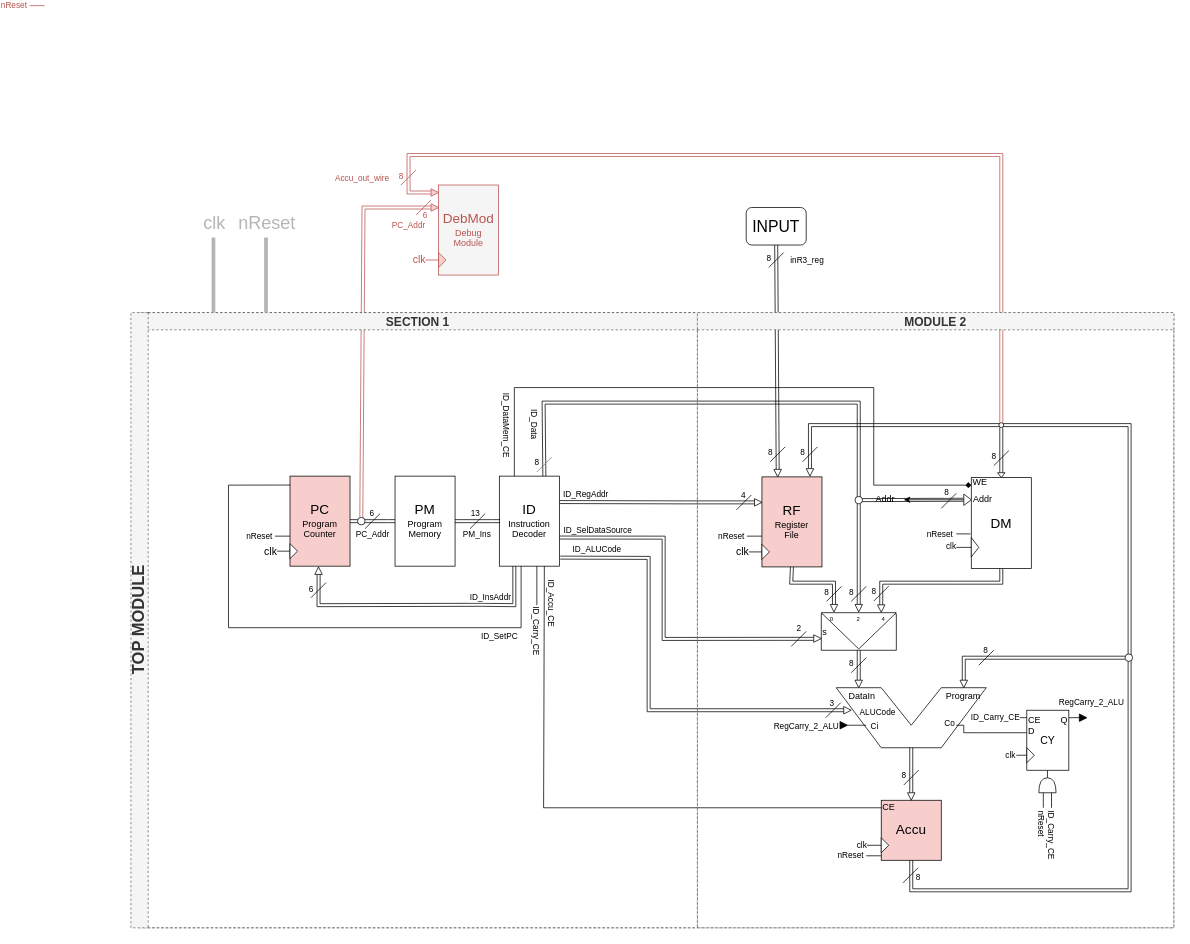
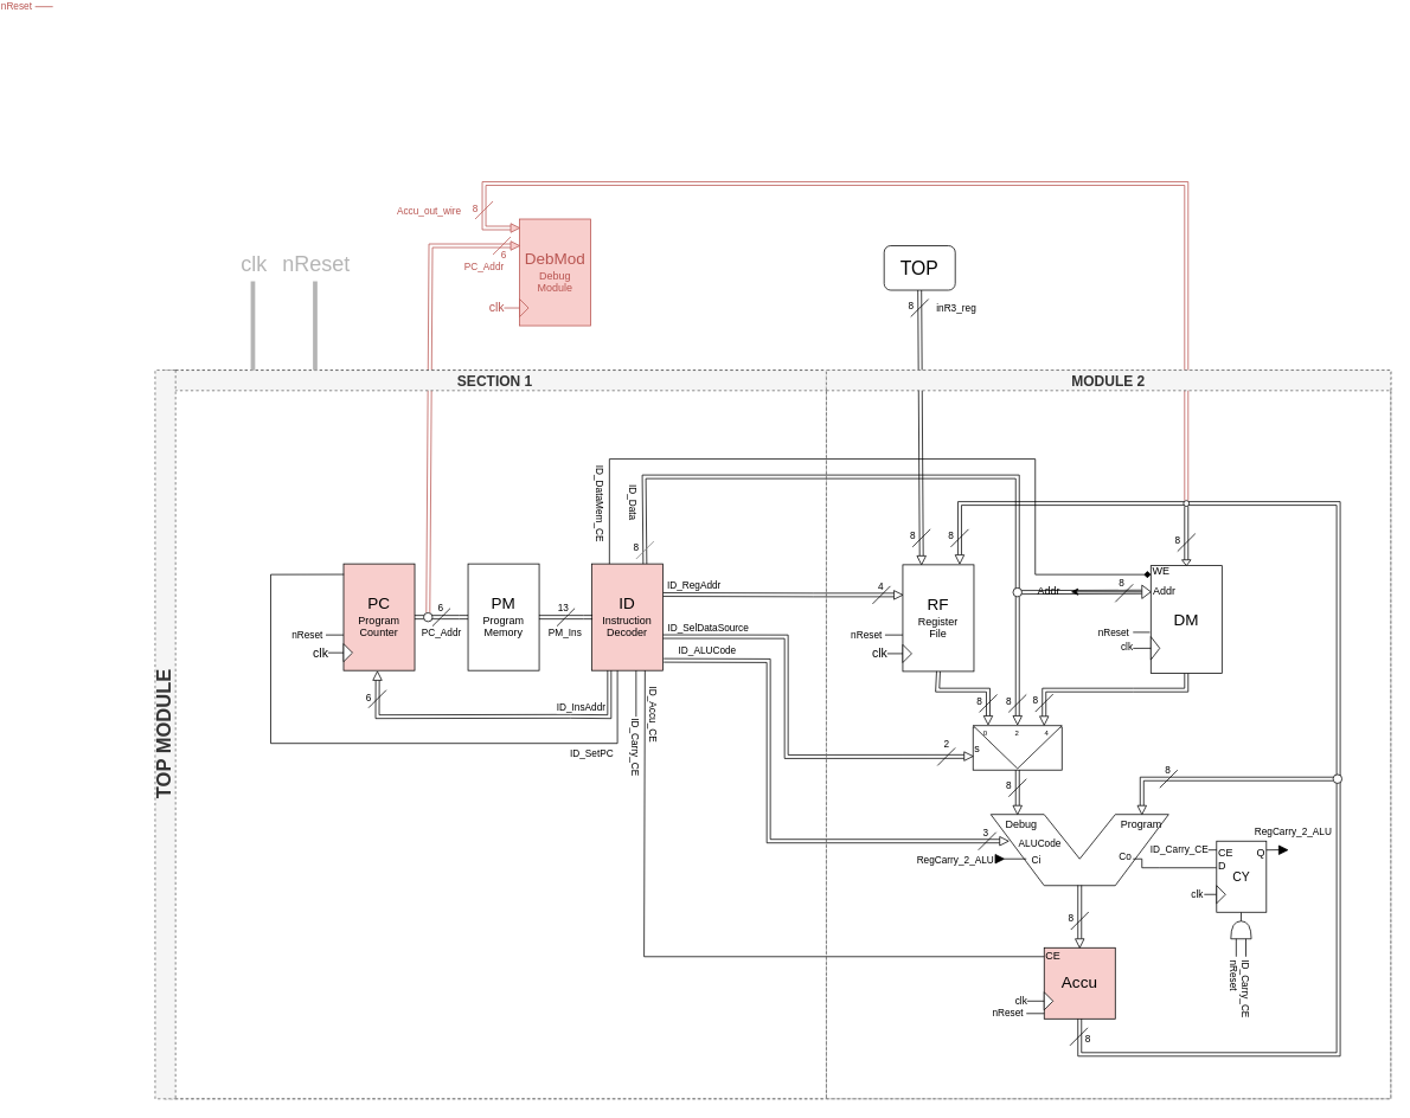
- <mxCell id="152" value="&lt;font style=&quot;font-size: 21px;&quot;&gt;INPUT&lt;/font&gt;" style="rounded=1;whiteSpace=wrap;html=1;" parent="1" vertex="1"><mxGeometry x="840" y="70" width="80" height="50" as="geometry" /></mxCell>
+ <mxCell id="152" value="&lt;font style=&quot;font-size: 21px;&quot;&gt;TOP&lt;/font&gt;" style="rounded=1;whiteSpace=wrap;html=1;" parent="1" vertex="1"><mxGeometry x="840" y="70" width="80" height="50" as="geometry" /></mxCell>
- <mxCell id="165" value="&lt;font color=&quot;#b85450&quot; style=&quot;&quot;&gt;&lt;span style=&quot;font-size: 18px;&quot;&gt;DebMod&lt;/span&gt;&lt;br&gt;&lt;font style=&quot;font-size: 12px;&quot;&gt;Debug&lt;br&gt;Module&lt;/font&gt;&lt;/font&gt;" style="rounded=0;whiteSpace=wrap;html=1;rotation=0;fillColor=#f5f5f5;strokeColor=#b85450;container=0;" parent="164" vertex="1"><mxGeometry x="20" width="80" height="120" as="geometry" /></mxCell>
+ <mxCell id="165" value="&lt;font color=&quot;#b85450&quot; style=&quot;&quot;&gt;&lt;span style=&quot;font-size: 18px;&quot;&gt;DebMod&lt;/span&gt;&lt;br&gt;&lt;font style=&quot;font-size: 12px;&quot;&gt;Debug&lt;br&gt;Module&lt;/font&gt;&lt;/font&gt;" style="rounded=0;whiteSpace=wrap;html=1;rotation=0;fillColor=#f8cecc;strokeColor=#b85450;container=0;" parent="164" vertex="1"><mxGeometry x="20" width="80" height="120" as="geometry" /></mxCell>
- <mxCell id="10" value="&lt;font style=&quot;&quot;&gt;&lt;span style=&quot;font-size: 18px;&quot;&gt;ID&lt;/span&gt;&lt;br&gt;&lt;font style=&quot;font-size: 12px;&quot;&gt;Instruction&lt;br&gt;Decoder&lt;/font&gt;&lt;/font&gt;" style="rounded=0;whiteSpace=wrap;html=1;rotation=0;" parent="1" vertex="1"><mxGeometry x="511" y="428" width="80" height="120" as="geometry" /></mxCell>
+ <mxCell id="10" value="&lt;font style=&quot;&quot;&gt;&lt;span style=&quot;font-size: 18px;&quot;&gt;ID&lt;/span&gt;&lt;br&gt;&lt;font style=&quot;font-size: 12px;&quot;&gt;Instruction&lt;br&gt;Decoder&lt;/font&gt;&lt;/font&gt;" style="rounded=0;whiteSpace=wrap;html=1;rotation=0;fillColor=#f8cecc;" parent="1" vertex="1"><mxGeometry x="511" y="428" width="80" height="120" as="geometry" /></mxCell>
- <mxCell id="25" value="&lt;font style=&quot;&quot;&gt;&lt;span style=&quot;font-size: 18px;&quot;&gt;RF&lt;/span&gt;&lt;br&gt;&lt;font style=&quot;font-size: 12px;&quot;&gt;Register&lt;br&gt;File&lt;/font&gt;&lt;/font&gt;" style="rounded=0;whiteSpace=wrap;html=1;rotation=0;fillColor=#f8cecc;" parent="24" vertex="1"><mxGeometry x="20" width="80" height="120" as="geometry" /></mxCell>
+ <mxCell id="25" value="&lt;font style=&quot;&quot;&gt;&lt;span style=&quot;font-size: 18px;&quot;&gt;RF&lt;/span&gt;&lt;br&gt;&lt;font style=&quot;font-size: 12px;&quot;&gt;Register&lt;br&gt;File&lt;/font&gt;&lt;/font&gt;" style="rounded=0;whiteSpace=wrap;html=1;rotation=0;" parent="24" vertex="1"><mxGeometry x="20" width="80" height="120" as="geometry" /></mxCell>
- <mxCell id="66" value="DataIn" style="text;html=1;align=center;verticalAlign=middle;resizable=0;points=[];autosize=1;strokeColor=none;fillColor=none;" parent="1" vertex="1"><mxGeometry x="964" y="706" width="60" height="30" as="geometry" /></mxCell>
+ <mxCell id="66" value="Debug" style="text;html=1;align=center;verticalAlign=middle;resizable=0;points=[];autosize=1;strokeColor=none;fillColor=none;" parent="1" vertex="1"><mxGeometry x="964" y="706" width="60" height="30" as="geometry" /></mxCell>
